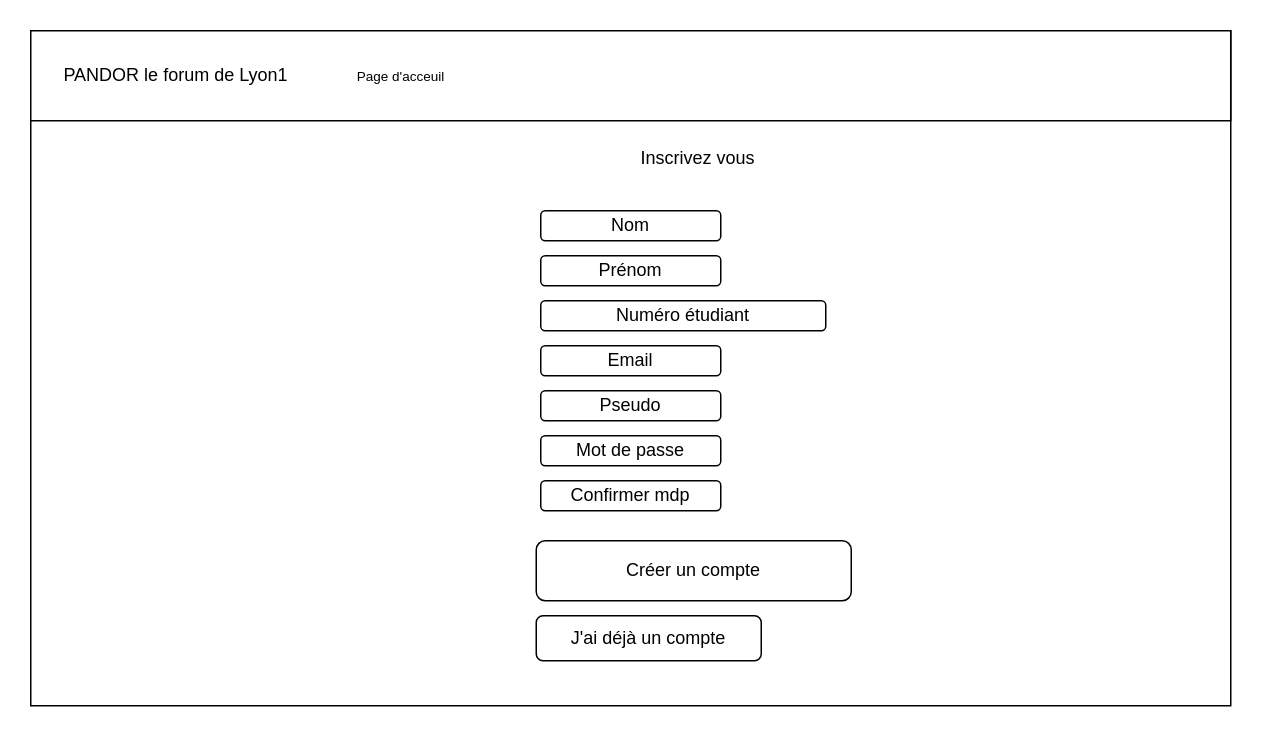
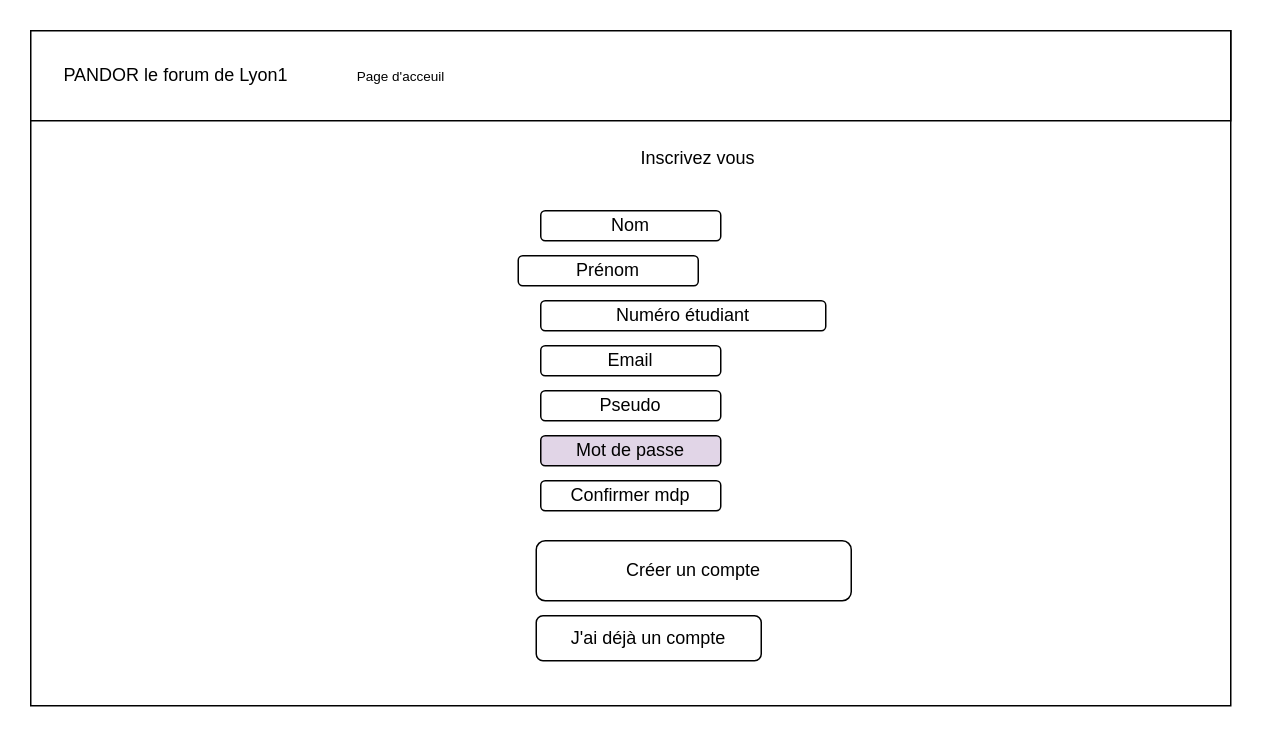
- <mxCell id="11" value="Prénom" style="rounded=1;whiteSpace=wrap;html=1;" parent="1" vertex="1"><mxGeometry x="360" y="170" width="120" height="20" as="geometry" /></mxCell>
+ <mxCell id="11" value="Prénom" style="rounded=1;whiteSpace=wrap;html=1;" parent="1" vertex="1"><mxGeometry x="345" y="170" width="120" height="20" as="geometry" /></mxCell>
- <mxCell id="10" value="Mot de passe" style="rounded=1;whiteSpace=wrap;html=1;" parent="1" vertex="1"><mxGeometry x="360" y="290" width="120" height="20" as="geometry" /></mxCell>
+ <mxCell id="10" value="Mot de passe" style="rounded=1;whiteSpace=wrap;html=1;fillColor=#e1d5e7;" parent="1" vertex="1"><mxGeometry x="360" y="290" width="120" height="20" as="geometry" /></mxCell>
